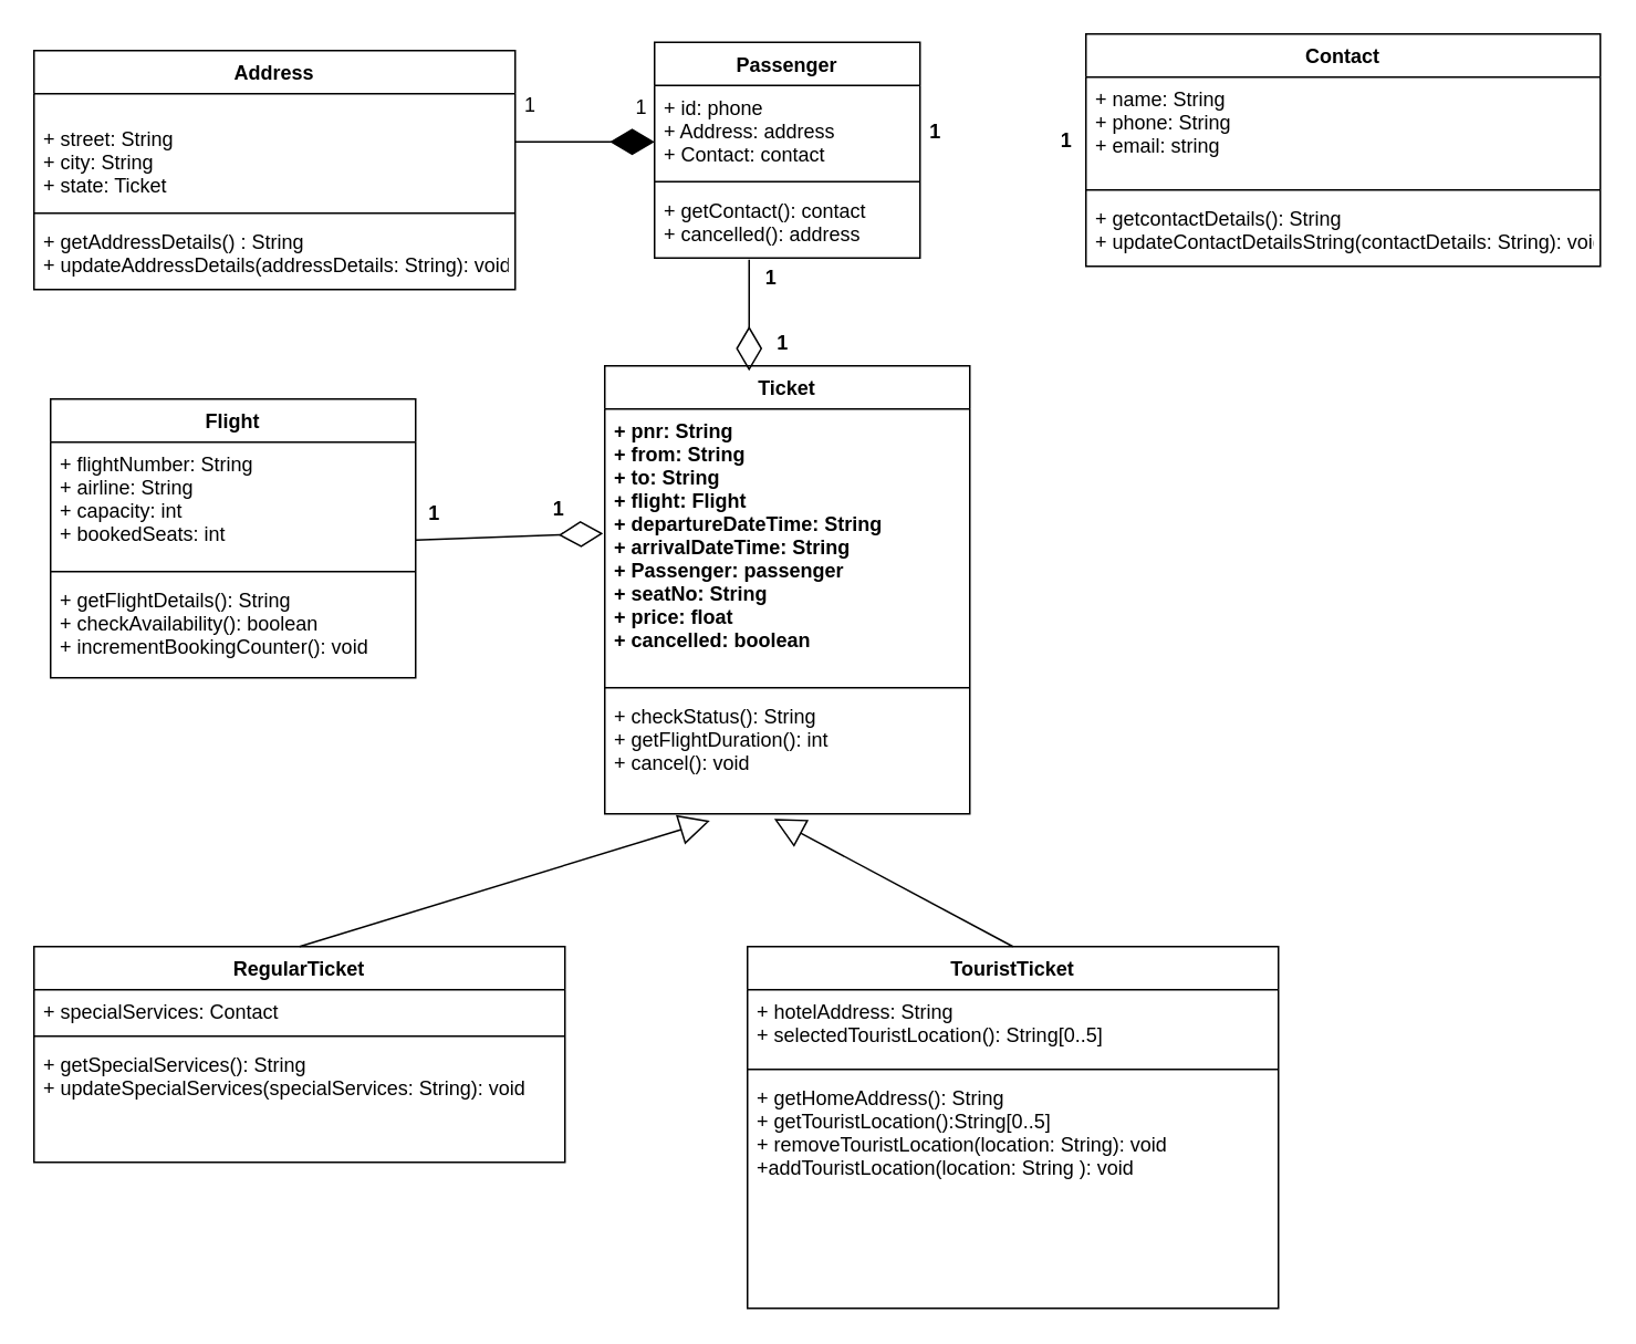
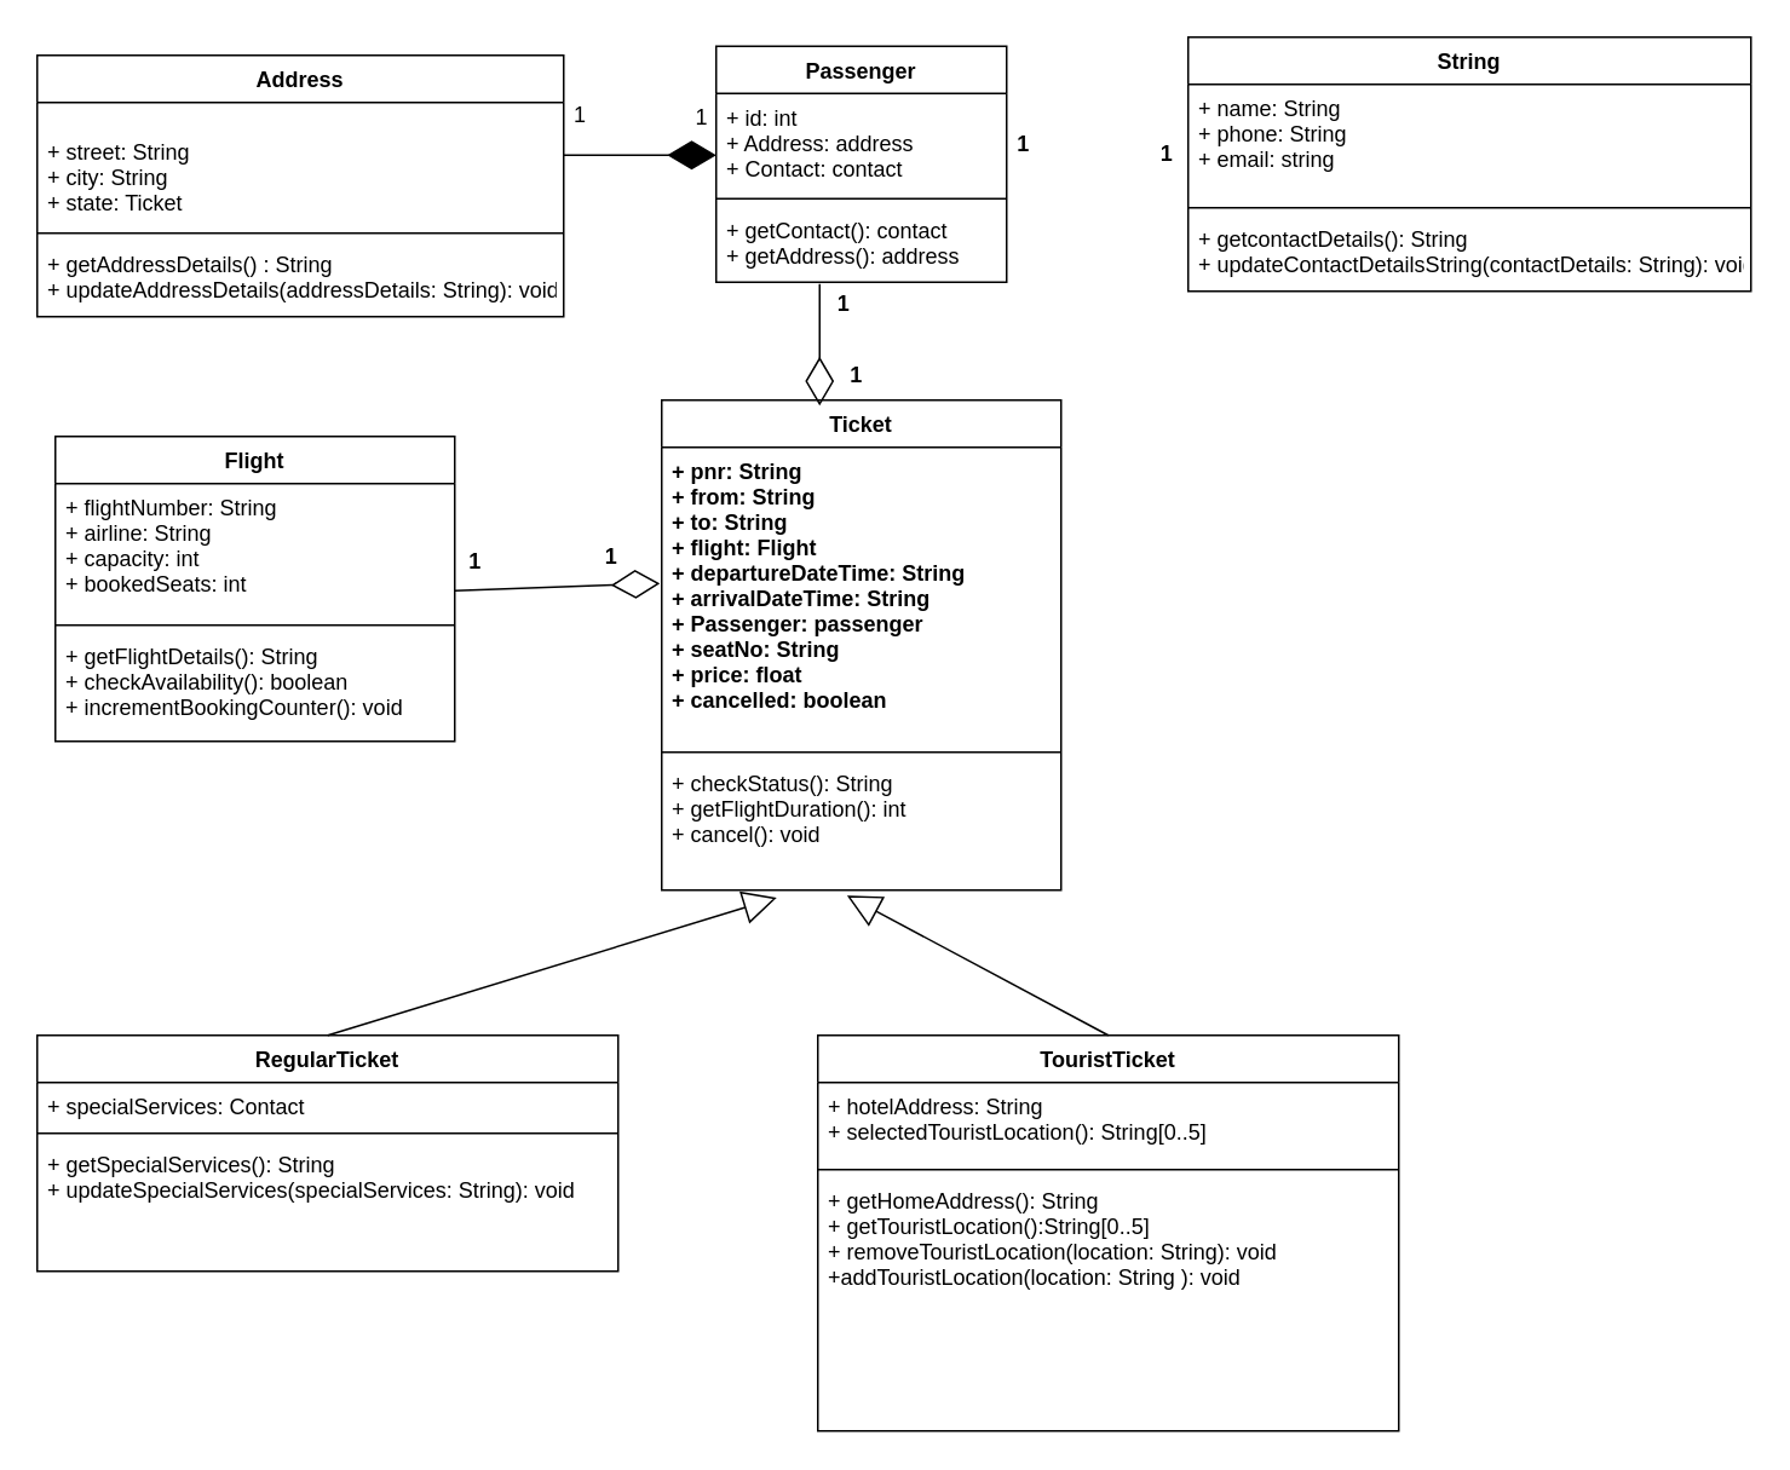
- <mxCell id="6" value="Contact" style="swimlane;fontStyle=1;align=center;verticalAlign=top;childLayout=stackLayout;horizontal=1;startSize=26;horizontalStack=0;resizeParent=1;resizeParentMax=0;resizeLast=0;collapsible=1;marginBottom=0;" vertex="1" parent="1"><mxGeometry x="654" y="20" width="310" height="140" as="geometry" /></mxCell>
+ <mxCell id="6" value="String" style="swimlane;fontStyle=1;align=center;verticalAlign=top;childLayout=stackLayout;horizontal=1;startSize=26;horizontalStack=0;resizeParent=1;resizeParentMax=0;resizeLast=0;collapsible=1;marginBottom=0;" vertex="1" parent="1"><mxGeometry x="654" y="20" width="310" height="140" as="geometry" /></mxCell>
- <mxCell id="3" value="+ id: phone&#10;+ Address: address&#10;+ Contact: contact" style="text;strokeColor=none;fillColor=none;align=left;verticalAlign=top;spacingLeft=4;spacingRight=4;overflow=hidden;rotatable=0;points=[[0,0.5],[1,0.5]];portConstraint=eastwest;" vertex="1" parent="2"><mxGeometry y="26" width="160" height="54" as="geometry" /></mxCell>
+ <mxCell id="3" value="+ id: int&#10;+ Address: address&#10;+ Contact: contact" style="text;strokeColor=none;fillColor=none;align=left;verticalAlign=top;spacingLeft=4;spacingRight=4;overflow=hidden;rotatable=0;points=[[0,0.5],[1,0.5]];portConstraint=eastwest;" vertex="1" parent="2"><mxGeometry y="26" width="160" height="54" as="geometry" /></mxCell>
- <mxCell id="5" value="+ getContact(): contact&#10;+ cancelled(): address" style="text;strokeColor=none;fillColor=none;align=left;verticalAlign=top;spacingLeft=4;spacingRight=4;overflow=hidden;rotatable=0;points=[[0,0.5],[1,0.5]];portConstraint=eastwest;" vertex="1" parent="2"><mxGeometry y="88" width="160" height="42" as="geometry" /></mxCell>
+ <mxCell id="5" value="+ getContact(): contact&#10;+ getAddress(): address" style="text;strokeColor=none;fillColor=none;align=left;verticalAlign=top;spacingLeft=4;spacingRight=4;overflow=hidden;rotatable=0;points=[[0,0.5],[1,0.5]];portConstraint=eastwest;" vertex="1" parent="2"><mxGeometry y="88" width="160" height="42" as="geometry" /></mxCell>
